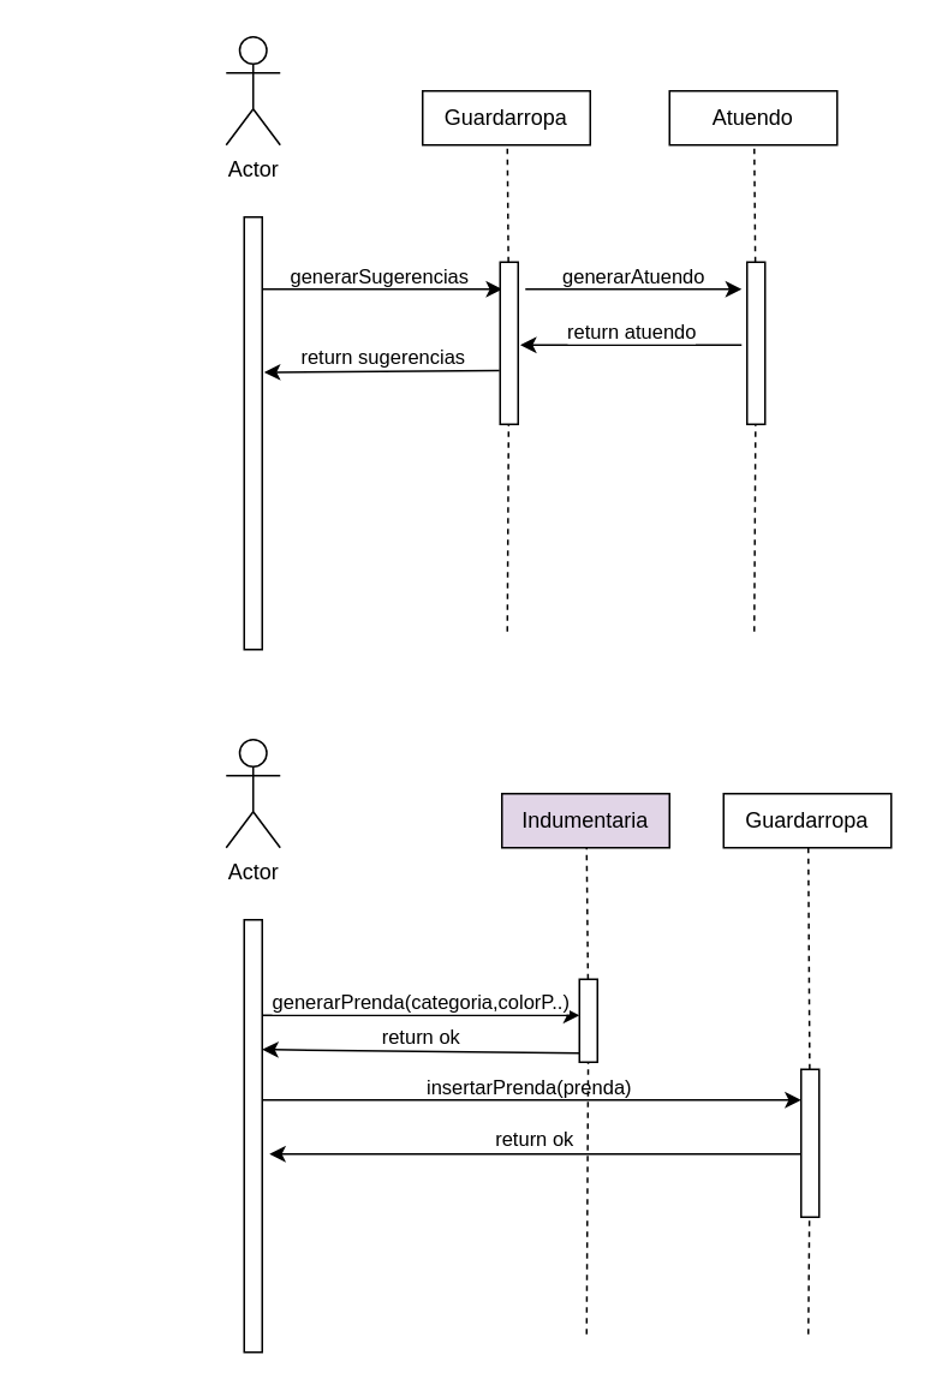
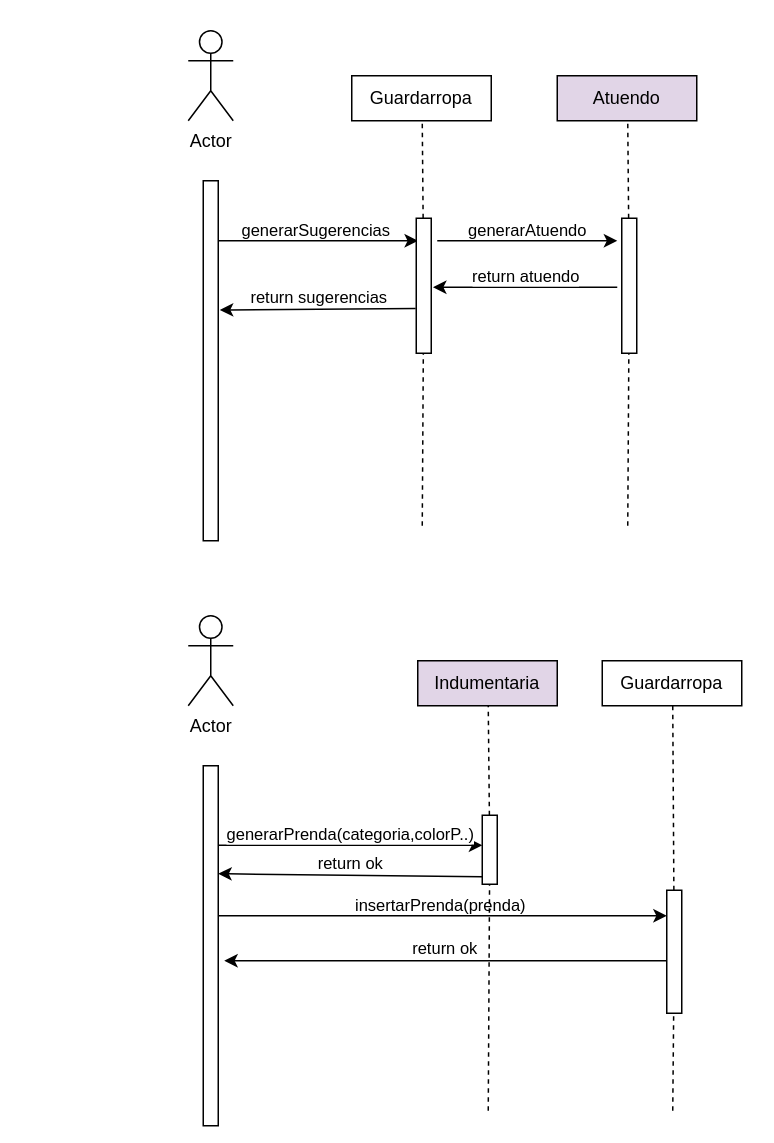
- <mxCell id="21" value="Atuendo" style="rounded=0;whiteSpace=wrap;html=1;" parent="1" vertex="1"><mxGeometry x="371" y="50" width="93" height="30" as="geometry" /></mxCell>
+ <mxCell id="21" value="Atuendo" style="rounded=0;whiteSpace=wrap;html=1;fillColor=#e1d5e7;" parent="1" vertex="1"><mxGeometry x="371" y="50" width="93" height="30" as="geometry" /></mxCell>
